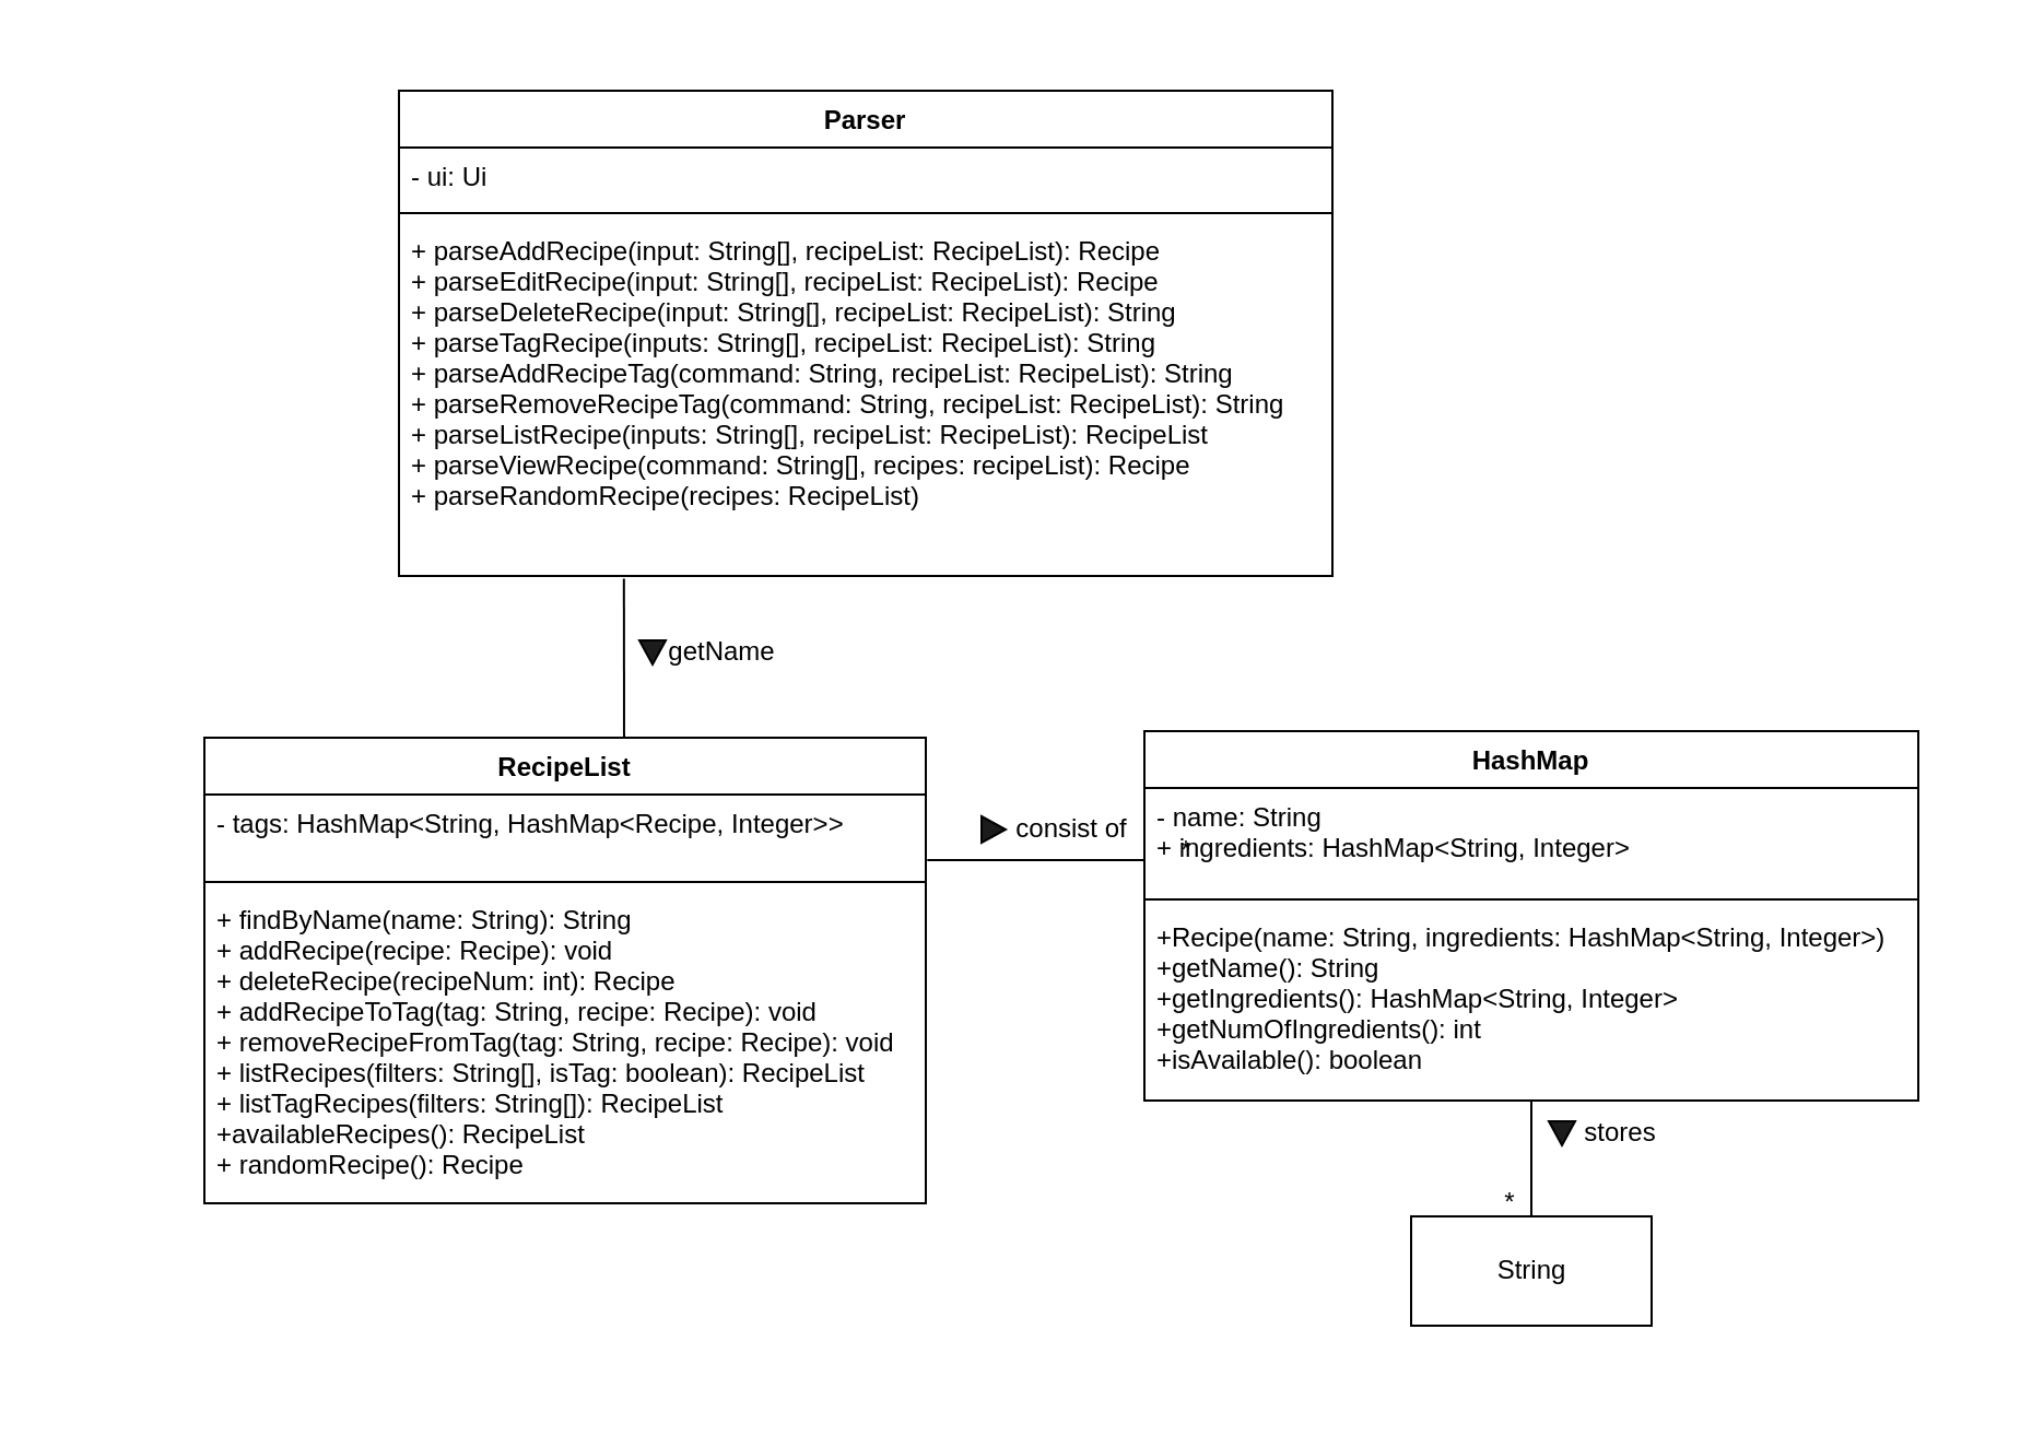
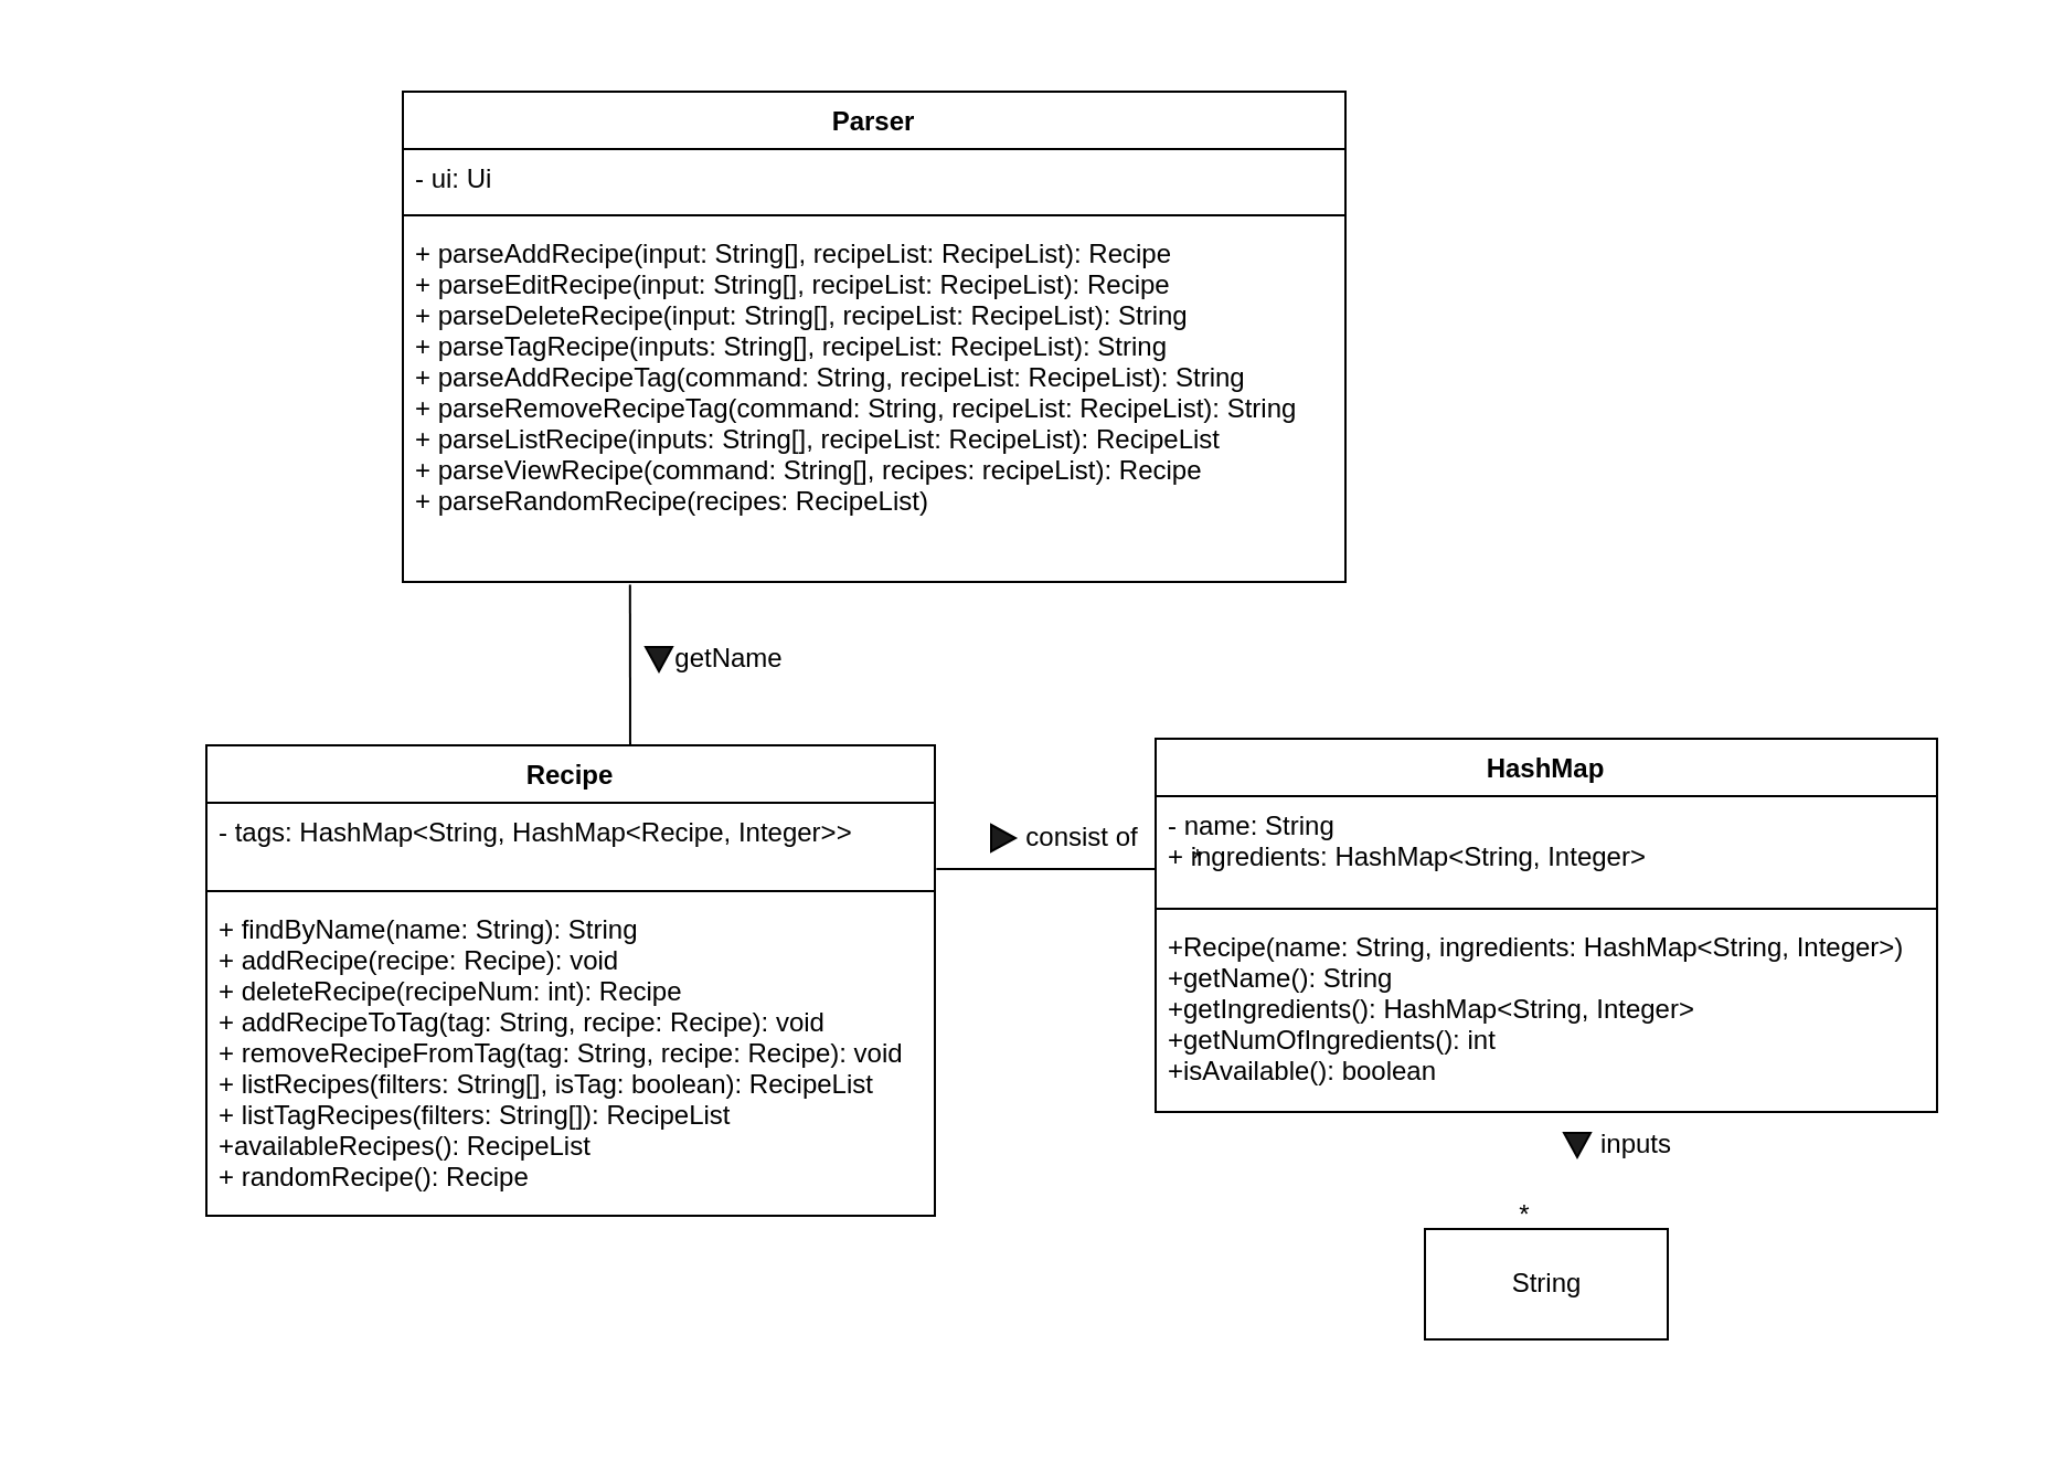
- <mxCell id="15" value="RecipeList" style="swimlane;fontStyle=1;align=center;verticalAlign=top;childLayout=stackLayout;horizontal=1;startSize=26;horizontalStack=0;resizeParent=1;resizeParentMax=0;resizeLast=0;collapsible=1;marginBottom=0;" parent="1" vertex="1"><mxGeometry x="93" y="337" width="330" height="213" as="geometry" /></mxCell>
+ <mxCell id="15" value="Recipe" style="swimlane;fontStyle=1;align=center;verticalAlign=top;childLayout=stackLayout;horizontal=1;startSize=26;horizontalStack=0;resizeParent=1;resizeParentMax=0;resizeLast=0;collapsible=1;marginBottom=0;" parent="1" vertex="1"><mxGeometry x="93" y="337" width="330" height="213" as="geometry" /></mxCell>
- <mxCell id="21" value="stores" style="text;html=1;strokeColor=none;fillColor=none;align=center;verticalAlign=middle;whiteSpace=wrap;rounded=0;" parent="20" vertex="1"><mxGeometry x="3" width="60" height="30" as="geometry" /></mxCell>
+ <mxCell id="21" value="inputs" style="text;html=1;strokeColor=none;fillColor=none;align=center;verticalAlign=middle;whiteSpace=wrap;rounded=0;" parent="20" vertex="1"><mxGeometry x="3" width="60" height="30" as="geometry" /></mxCell>
- <mxCell id="9" value="" style="edgeStyle=orthogonalEdgeStyle;rounded=0;orthogonalLoop=1;jettySize=auto;html=1;endArrow=none;endFill=0;" parent="1" source="10" target="19" edge="1"><mxGeometry relative="1" as="geometry" /></mxCell>
